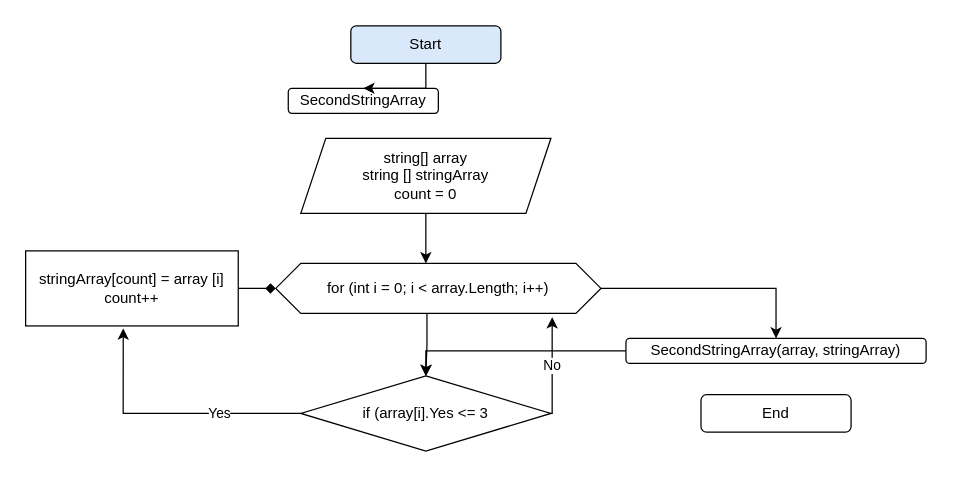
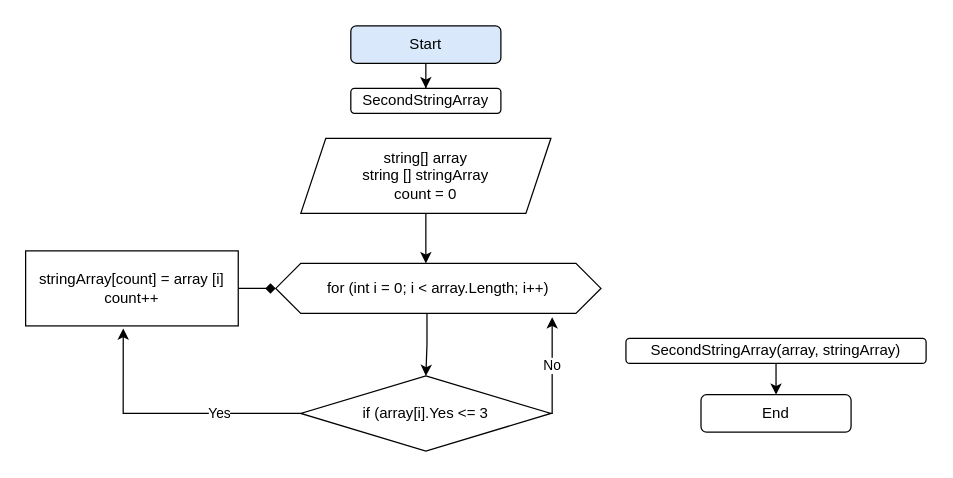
- <mxCell id="2" value="SecondStringArray" style="rounded=1;whiteSpace=wrap;html=1;" vertex="1" parent="1"><mxGeometry x="230" y="70" width="120" height="20" as="geometry" /></mxCell>
+ <mxCell id="2" value="SecondStringArray" style="rounded=1;whiteSpace=wrap;html=1;" vertex="1" parent="1"><mxGeometry x="280" y="70" width="120" height="20" as="geometry" /></mxCell>
- <mxCell id="11" style="edgeStyle=orthogonalEdgeStyle;rounded=0;orthogonalLoop=1;jettySize=auto;html=1;entryX=0.5;entryY=0;entryDx=0;entryDy=0;" edge="1" parent="1" source="13" target="17"><mxGeometry relative="1" as="geometry" /></mxCell>
- <mxCell id="16" style="edgeStyle=orthogonalEdgeStyle;rounded=0;orthogonalLoop=1;jettySize=auto;html=1;" edge="1" parent="1" source="17" target="7"><mxGeometry relative="1" as="geometry" /></mxCell>
+ <mxCell id="16" style="edgeStyle=orthogonalEdgeStyle;rounded=0;orthogonalLoop=1;jettySize=auto;html=1;" edge="1" parent="1" source="17" target="10"><mxGeometry relative="1" as="geometry" /></mxCell>
